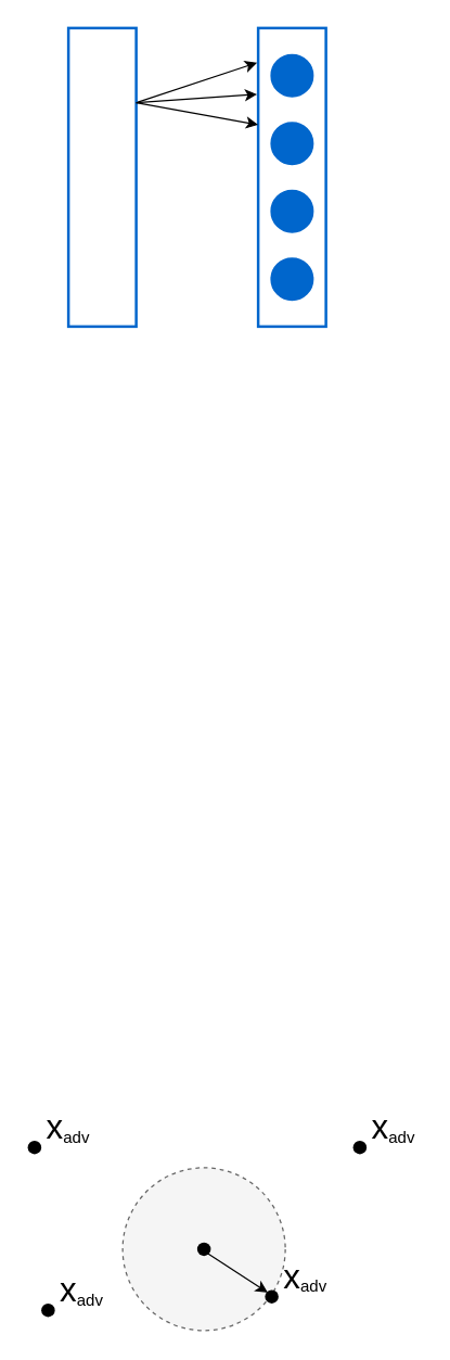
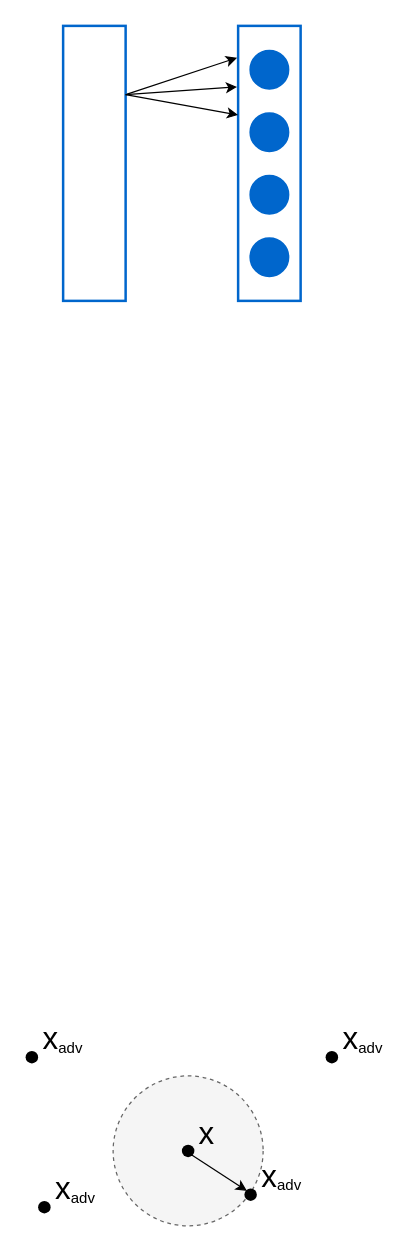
+ <mxCell id="5" value="&lt;font size=&quot;1&quot;&gt;&lt;span style=&quot;font-size: 25px&quot;&gt;x&lt;/span&gt;&lt;/font&gt;" style="text;html=1;strokeColor=none;fillColor=none;align=center;verticalAlign=middle;whiteSpace=wrap;rounded=0;strokeWidth=2;" parent="3" vertex="1"><mxGeometry width="40" height="20" as="geometry" /></mxCell>
